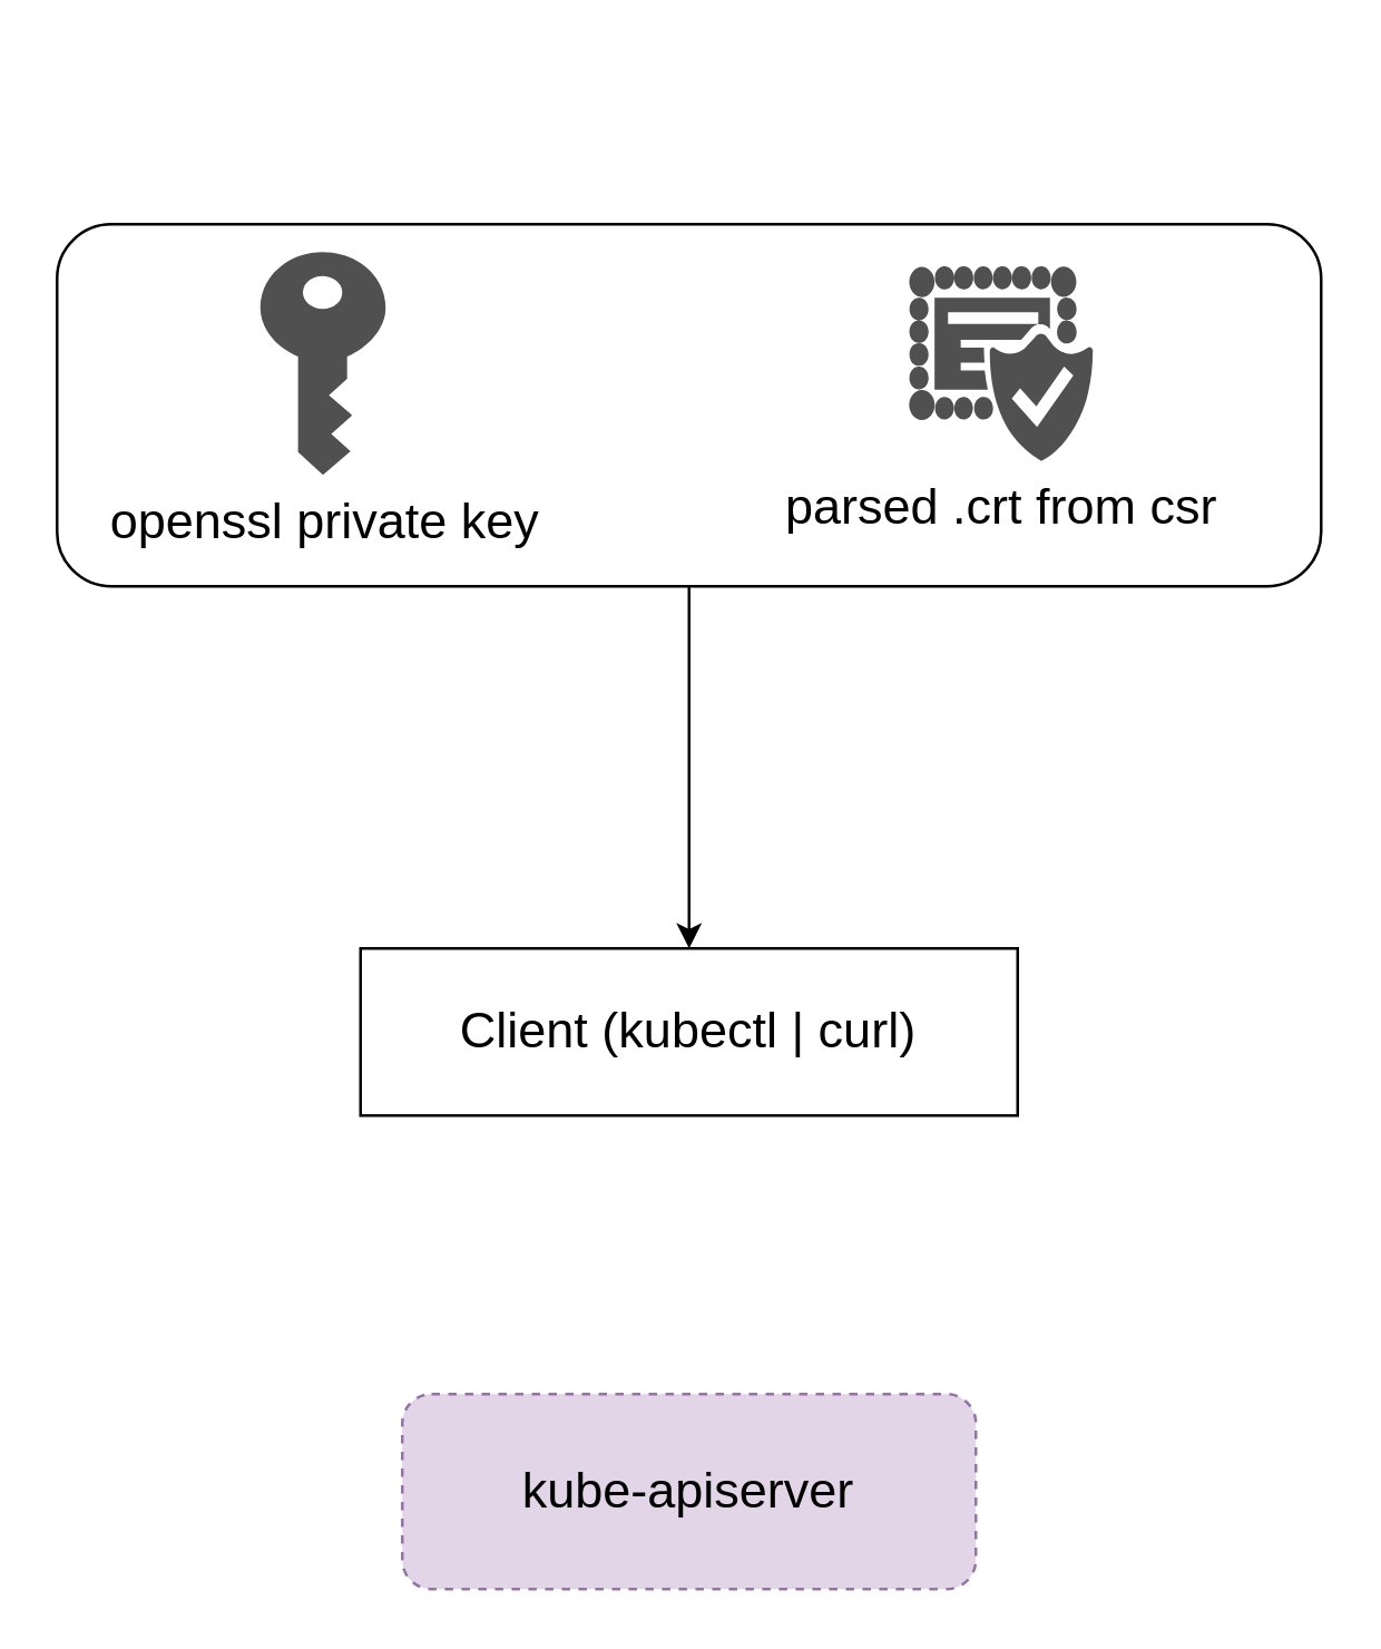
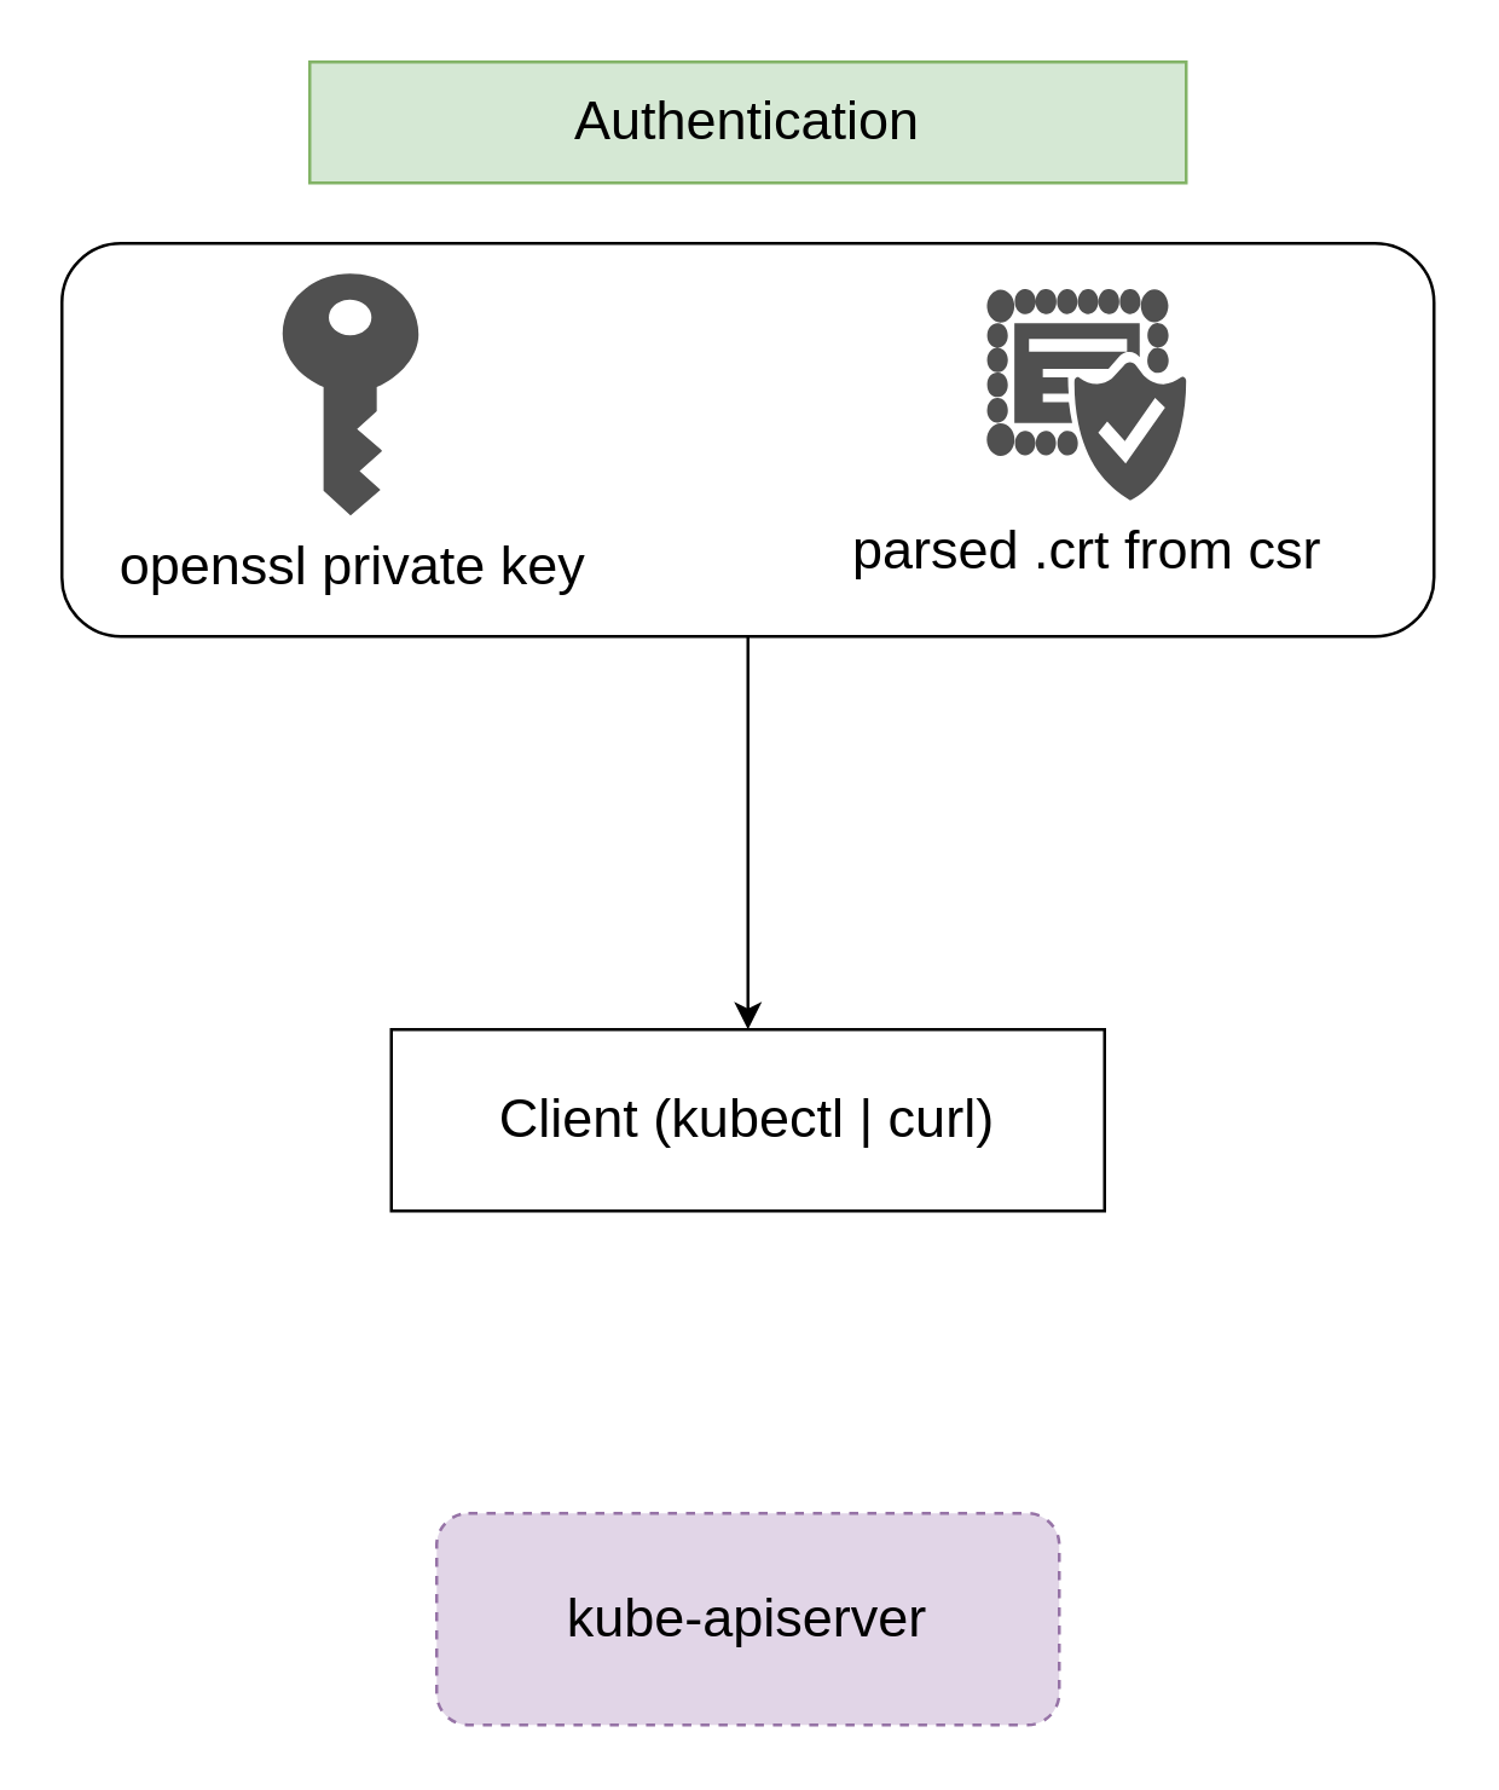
+ <mxCell id="3" value="Authentication " style="text;html=1;strokeColor=#82b366;fillColor=#d5e8d4;align=center;verticalAlign=middle;whiteSpace=wrap;rounded=0;fontSize=18;" vertex="1" parent="1"><mxGeometry x="102" y="20" width="290" height="40" as="geometry" /></mxCell>
